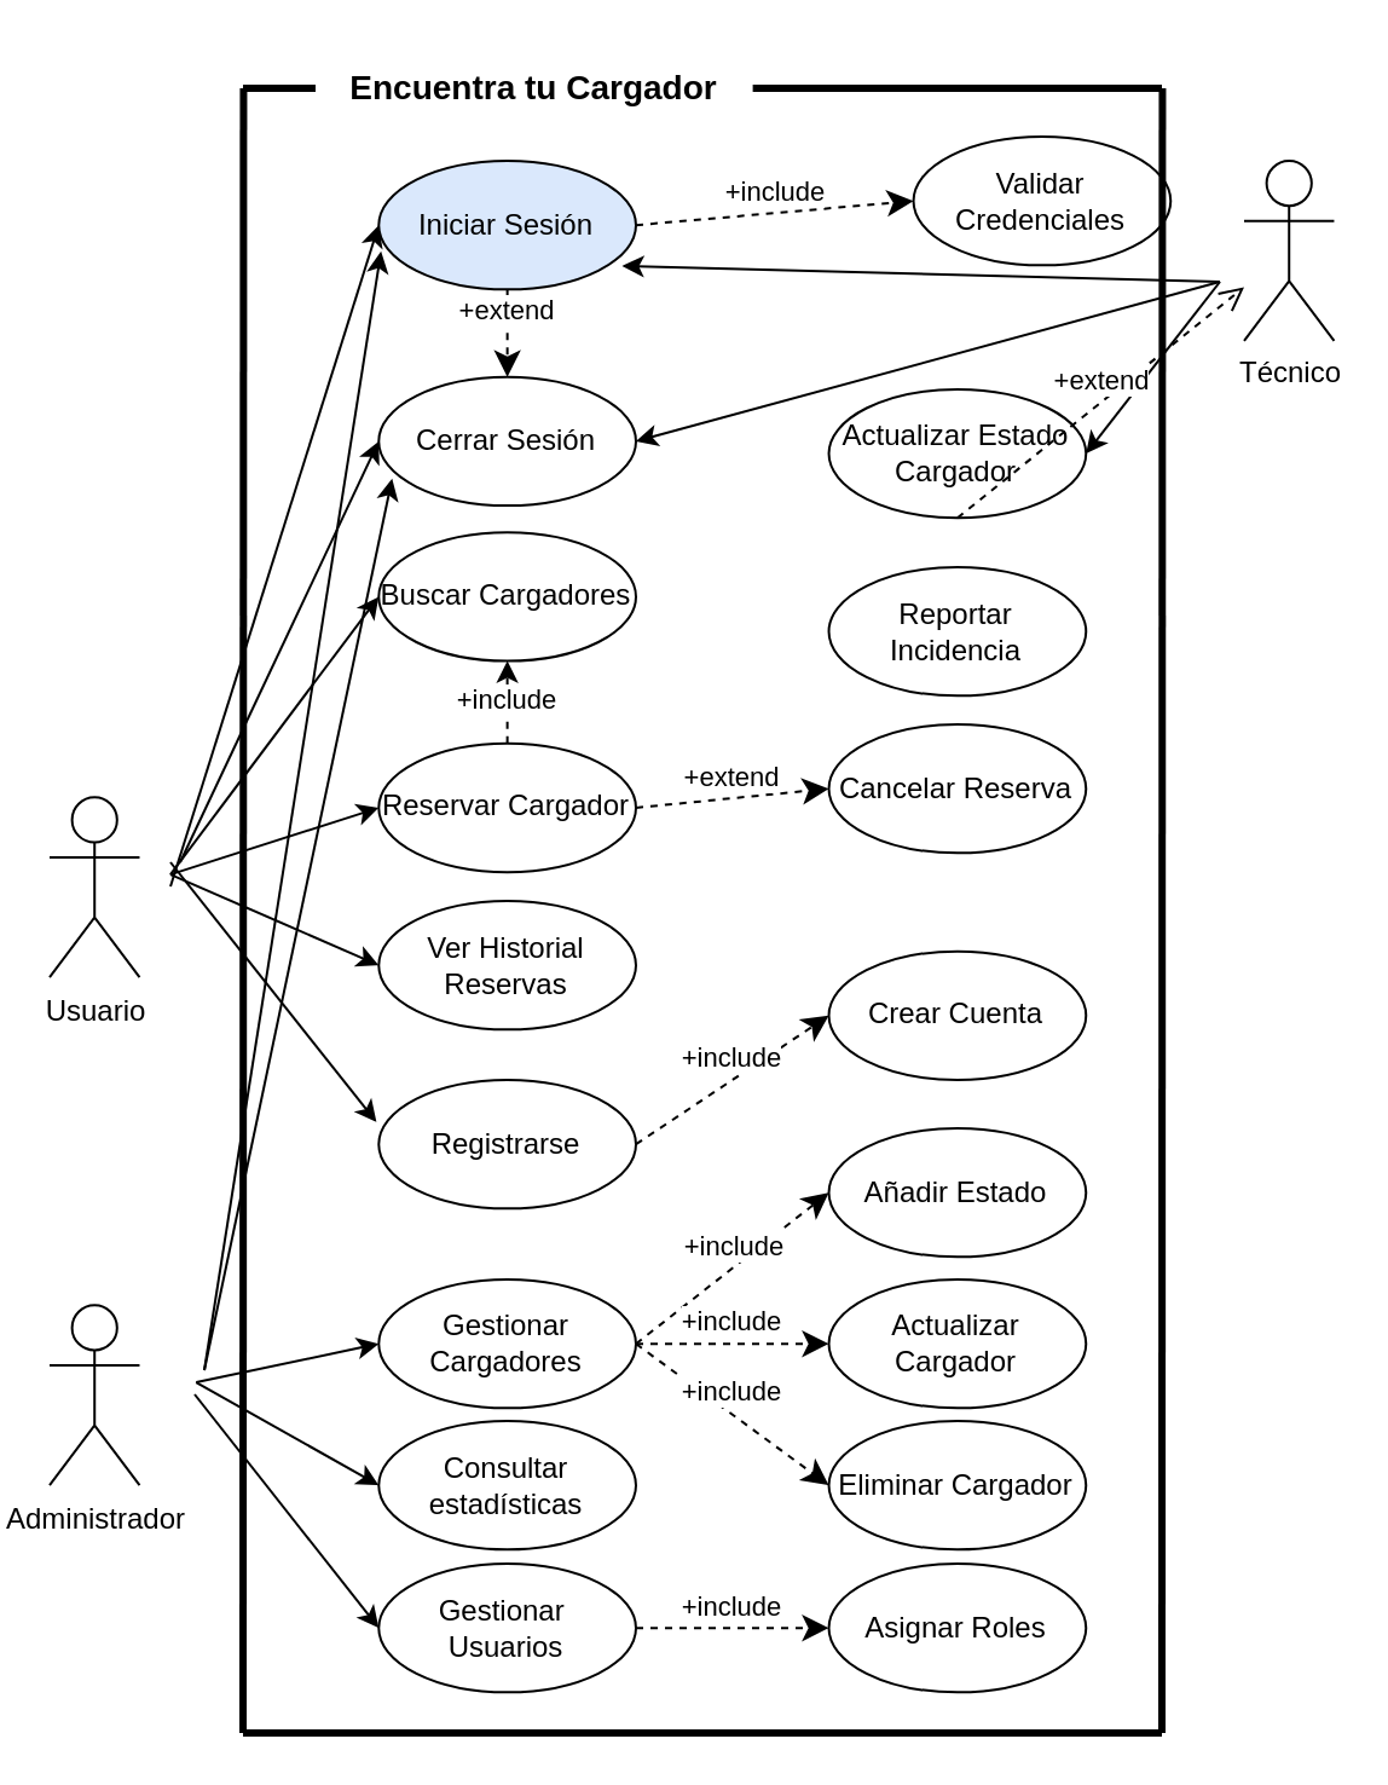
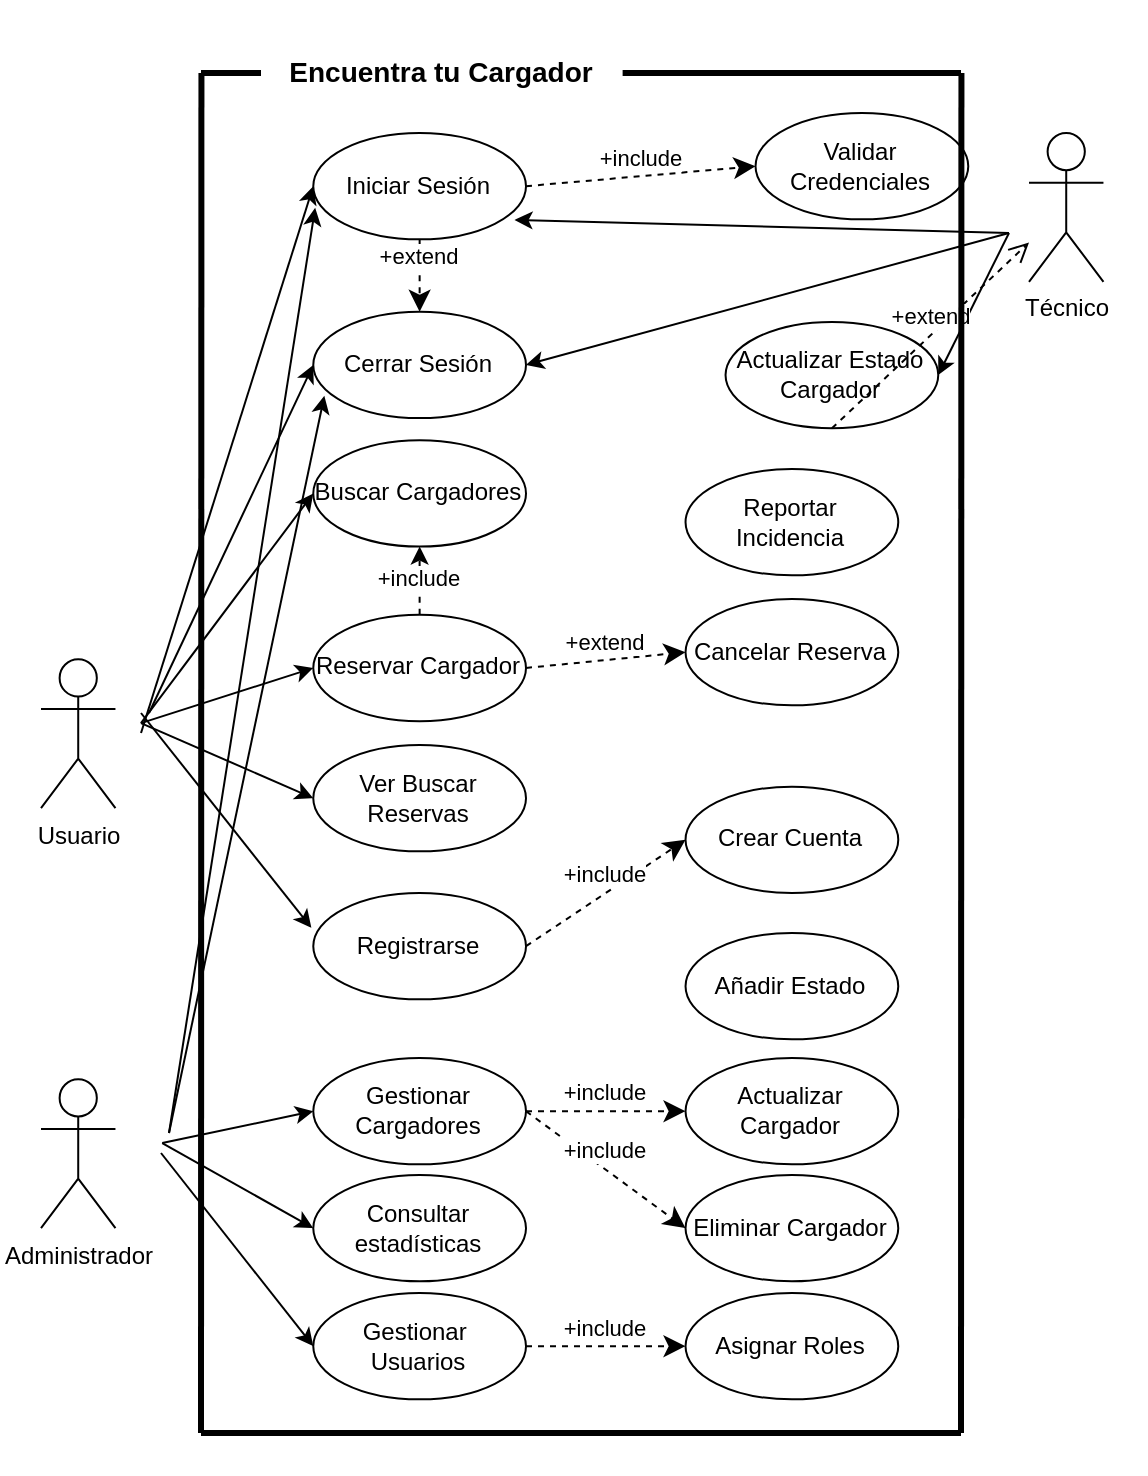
- <mxCell id="30" value="Iniciar Sesión" style="ellipse;whiteSpace=wrap;html=1;container=0;fillColor=#dae8fc;" vertex="1" parent="1"><mxGeometry x="156.14" y="65.998" width="106.359" height="53.18" as="geometry" /></mxCell>
+ <mxCell id="30" value="Iniciar Sesión" style="ellipse;whiteSpace=wrap;html=1;container=0;" vertex="1" parent="1"><mxGeometry x="156.14" y="65.998" width="106.359" height="53.18" as="geometry" /></mxCell>
- <mxCell id="6" value="Actualizar Estado Cargador" style="ellipse;whiteSpace=wrap;html=1;container=0;" vertex="1" parent="1"><mxGeometry x="342.27" y="160.458" width="106.359" height="53.18" as="geometry" /></mxCell>
+ <mxCell id="6" value="Actualizar Estado Cargador" style="ellipse;whiteSpace=wrap;html=1;container=0;" vertex="1" parent="1"><mxGeometry x="362.27" y="160.458" width="106.359" height="53.18" as="geometry" /></mxCell>
- <mxCell id="27" value="Ver Historial Reservas" style="ellipse;whiteSpace=wrap;html=1;container=0;" vertex="1" parent="1"><mxGeometry x="156.14" y="371.996" width="106.359" height="53.18" as="geometry" /></mxCell>
+ <mxCell id="27" value="Ver Buscar Reservas" style="ellipse;whiteSpace=wrap;html=1;container=0;" vertex="1" parent="1"><mxGeometry x="156.14" y="371.996" width="106.359" height="53.18" as="geometry" /></mxCell>
- <mxCell id="24" value="+include" style="html=1;verticalAlign=bottom;endArrow=classic;dashed=1;endSize=8;curved=0;rounded=0;exitX=1;exitY=0.5;exitDx=0;exitDy=0;entryX=0;entryY=0.5;entryDx=0;entryDy=0;endFill=1;" edge="1" parent="1" source="13" target="22"><mxGeometry relative="1" as="geometry"><mxPoint x="250.8" y="485.955" as="sourcePoint" /><mxPoint x="330.569" y="485.955" as="targetPoint" /></mxGeometry></mxCell>
